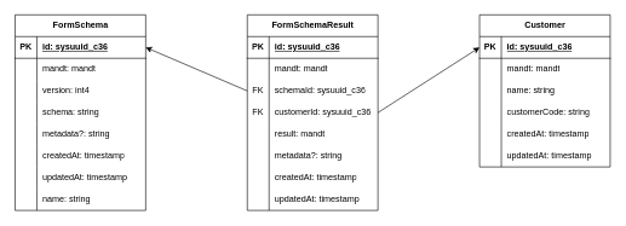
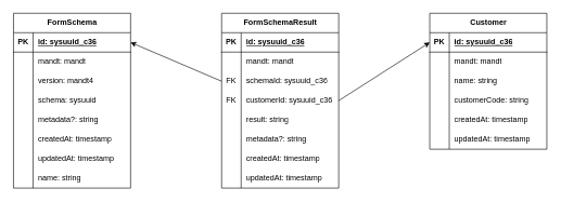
- <mxCell id="11" value="version: int4" style="shape=partialRectangle;connectable=0;fillColor=none;top=0;left=0;bottom=0;right=0;align=left;spacingLeft=6;overflow=hidden;whiteSpace=wrap;html=1;" parent="9" vertex="1"><mxGeometry x="30" width="150" height="30" as="geometry"><mxRectangle width="150" height="30" as="alternateBounds" /></mxGeometry></mxCell>
+ <mxCell id="11" value="version: mandt4" style="shape=partialRectangle;connectable=0;fillColor=none;top=0;left=0;bottom=0;right=0;align=left;spacingLeft=6;overflow=hidden;whiteSpace=wrap;html=1;" parent="9" vertex="1"><mxGeometry x="30" width="150" height="30" as="geometry"><mxRectangle width="150" height="30" as="alternateBounds" /></mxGeometry></mxCell>
- <mxCell id="14" value="schema: string" style="shape=partialRectangle;connectable=0;fillColor=none;top=0;left=0;bottom=0;right=0;align=left;spacingLeft=6;overflow=hidden;whiteSpace=wrap;html=1;" parent="12" vertex="1"><mxGeometry x="30" width="150" height="30" as="geometry"><mxRectangle width="150" height="30" as="alternateBounds" /></mxGeometry></mxCell>
+ <mxCell id="14" value="schema: sysuuid" style="shape=partialRectangle;connectable=0;fillColor=none;top=0;left=0;bottom=0;right=0;align=left;spacingLeft=6;overflow=hidden;whiteSpace=wrap;html=1;" parent="12" vertex="1"><mxGeometry x="30" width="150" height="30" as="geometry"><mxRectangle width="150" height="30" as="alternateBounds" /></mxGeometry></mxCell>
- <mxCell id="42" value="result: mandt" style="shape=partialRectangle;connectable=0;fillColor=none;top=0;left=0;bottom=0;right=0;align=left;spacingLeft=6;overflow=hidden;whiteSpace=wrap;html=1;" parent="40" vertex="1"><mxGeometry x="30" width="150" height="30" as="geometry"><mxRectangle width="150" height="30" as="alternateBounds" /></mxGeometry></mxCell>
+ <mxCell id="42" value="result: string" style="shape=partialRectangle;connectable=0;fillColor=none;top=0;left=0;bottom=0;right=0;align=left;spacingLeft=6;overflow=hidden;whiteSpace=wrap;html=1;" parent="40" vertex="1"><mxGeometry x="30" width="150" height="30" as="geometry"><mxRectangle width="150" height="30" as="alternateBounds" /></mxGeometry></mxCell>
